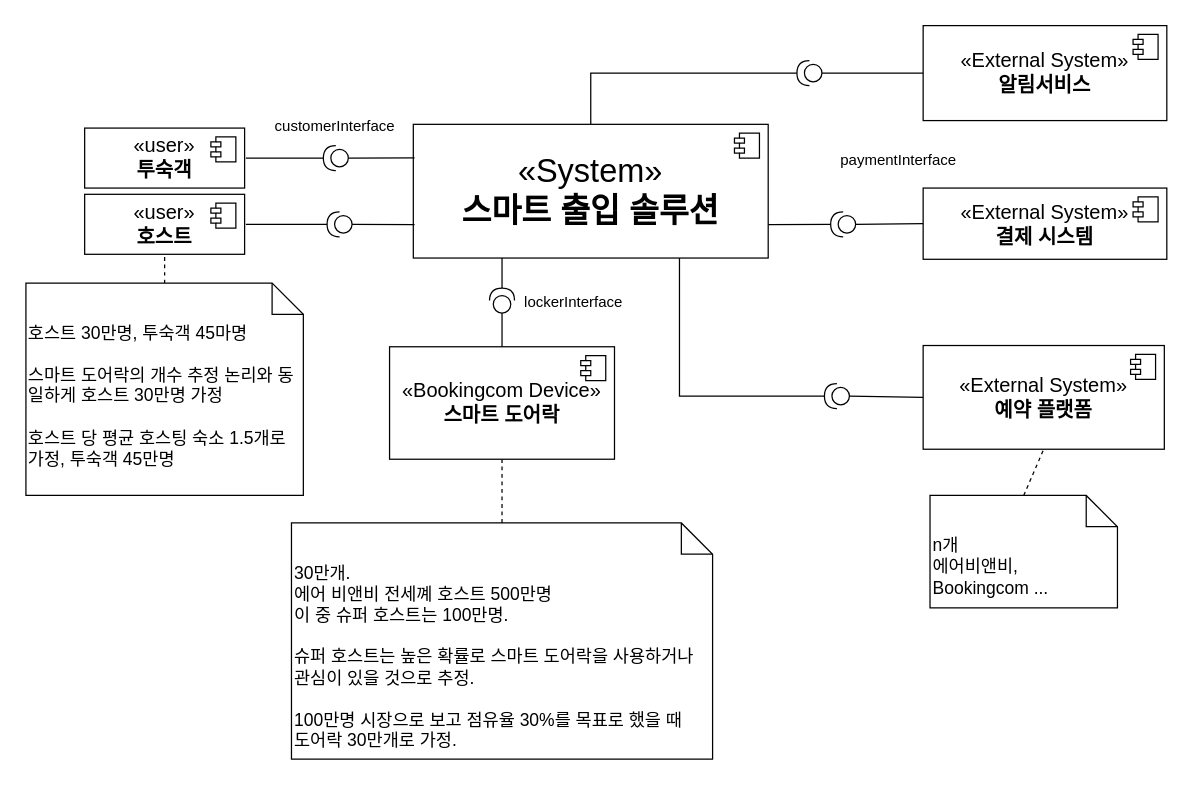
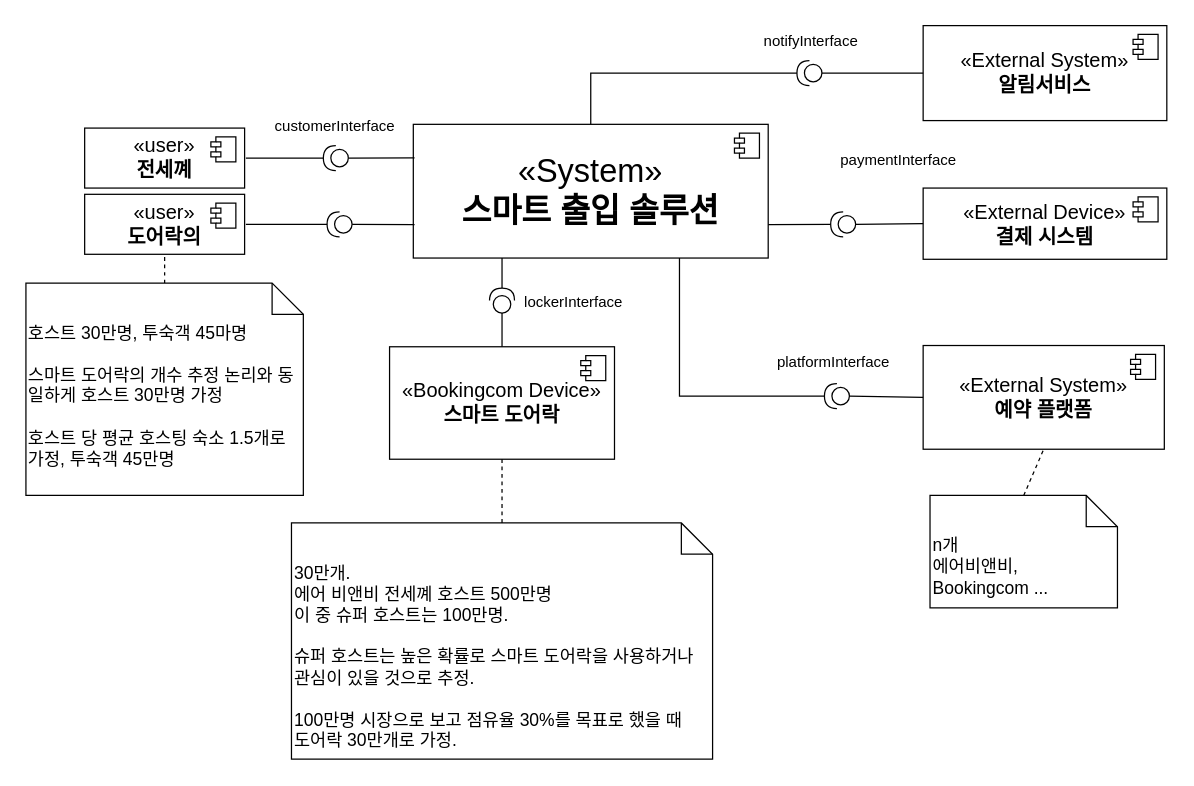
+ <mxCell id="25" value="notifyInterface" style="text;html=1;align=center;verticalAlign=middle;resizable=0;points=[];autosize=1;strokeColor=none;fillColor=none;" vertex="1" parent="1"><mxGeometry x="601" y="20" width="93" height="26" as="geometry" /></mxCell>
- <mxCell id="12" value="«user»&lt;br&gt;&lt;b&gt;투숙객&lt;/b&gt;" style="html=1;dropTarget=0;whiteSpace=wrap;fontSize=16;" vertex="1" parent="1"><mxGeometry x="67" y="102" width="128" height="48" as="geometry" /></mxCell>
+ <mxCell id="12" value="«user»&lt;br&gt;&lt;b&gt;전세꼐&lt;/b&gt;" style="html=1;dropTarget=0;whiteSpace=wrap;fontSize=16;" vertex="1" parent="1"><mxGeometry x="67" y="102" width="128" height="48" as="geometry" /></mxCell>
- <mxCell id="2" value="«user»&lt;br&gt;&lt;b&gt;호스트&lt;/b&gt;" style="html=1;dropTarget=0;whiteSpace=wrap;fontSize=16;" vertex="1" parent="1"><mxGeometry x="67" y="155" width="128" height="48" as="geometry" /></mxCell>
+ <mxCell id="2" value="«user»&lt;br&gt;&lt;b&gt;도어락의&lt;/b&gt;" style="html=1;dropTarget=0;whiteSpace=wrap;fontSize=16;" vertex="1" parent="1"><mxGeometry x="67" y="155" width="128" height="48" as="geometry" /></mxCell>
- <mxCell id="8" value="«External System»&lt;br&gt;&lt;b&gt;결제 시스템&lt;/b&gt;" style="html=1;dropTarget=0;whiteSpace=wrap;fontSize=16;" vertex="1" parent="1"><mxGeometry x="738" y="150" width="195" height="57" as="geometry" /></mxCell>
+ <mxCell id="8" value="«External Device»&lt;br&gt;&lt;b&gt;결제 시스템&lt;/b&gt;" style="html=1;dropTarget=0;whiteSpace=wrap;fontSize=16;" vertex="1" parent="1"><mxGeometry x="738" y="150" width="195" height="57" as="geometry" /></mxCell>
+ <mxCell id="37" value="platformInterface" style="text;html=1;align=center;verticalAlign=middle;resizable=0;points=[];autosize=1;strokeColor=none;fillColor=none;" vertex="1" parent="1"><mxGeometry x="612" y="277" width="108" height="26" as="geometry" /></mxCell>
